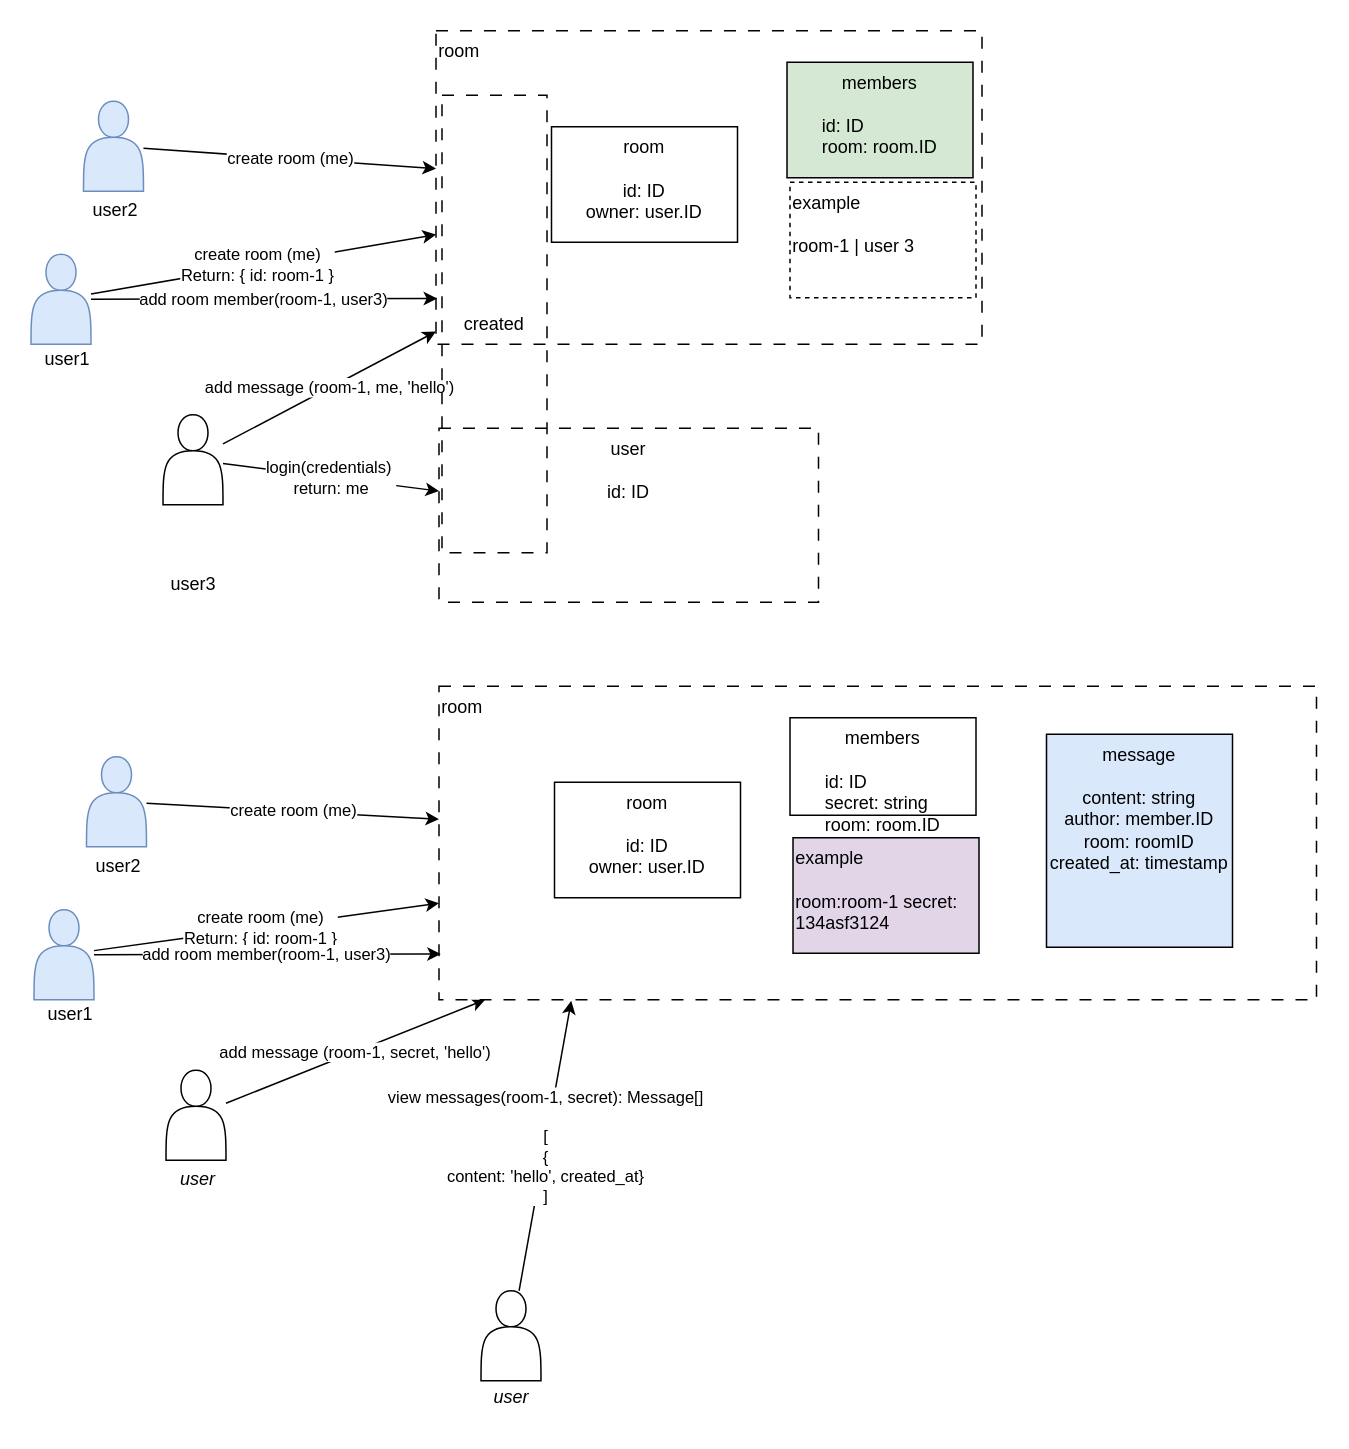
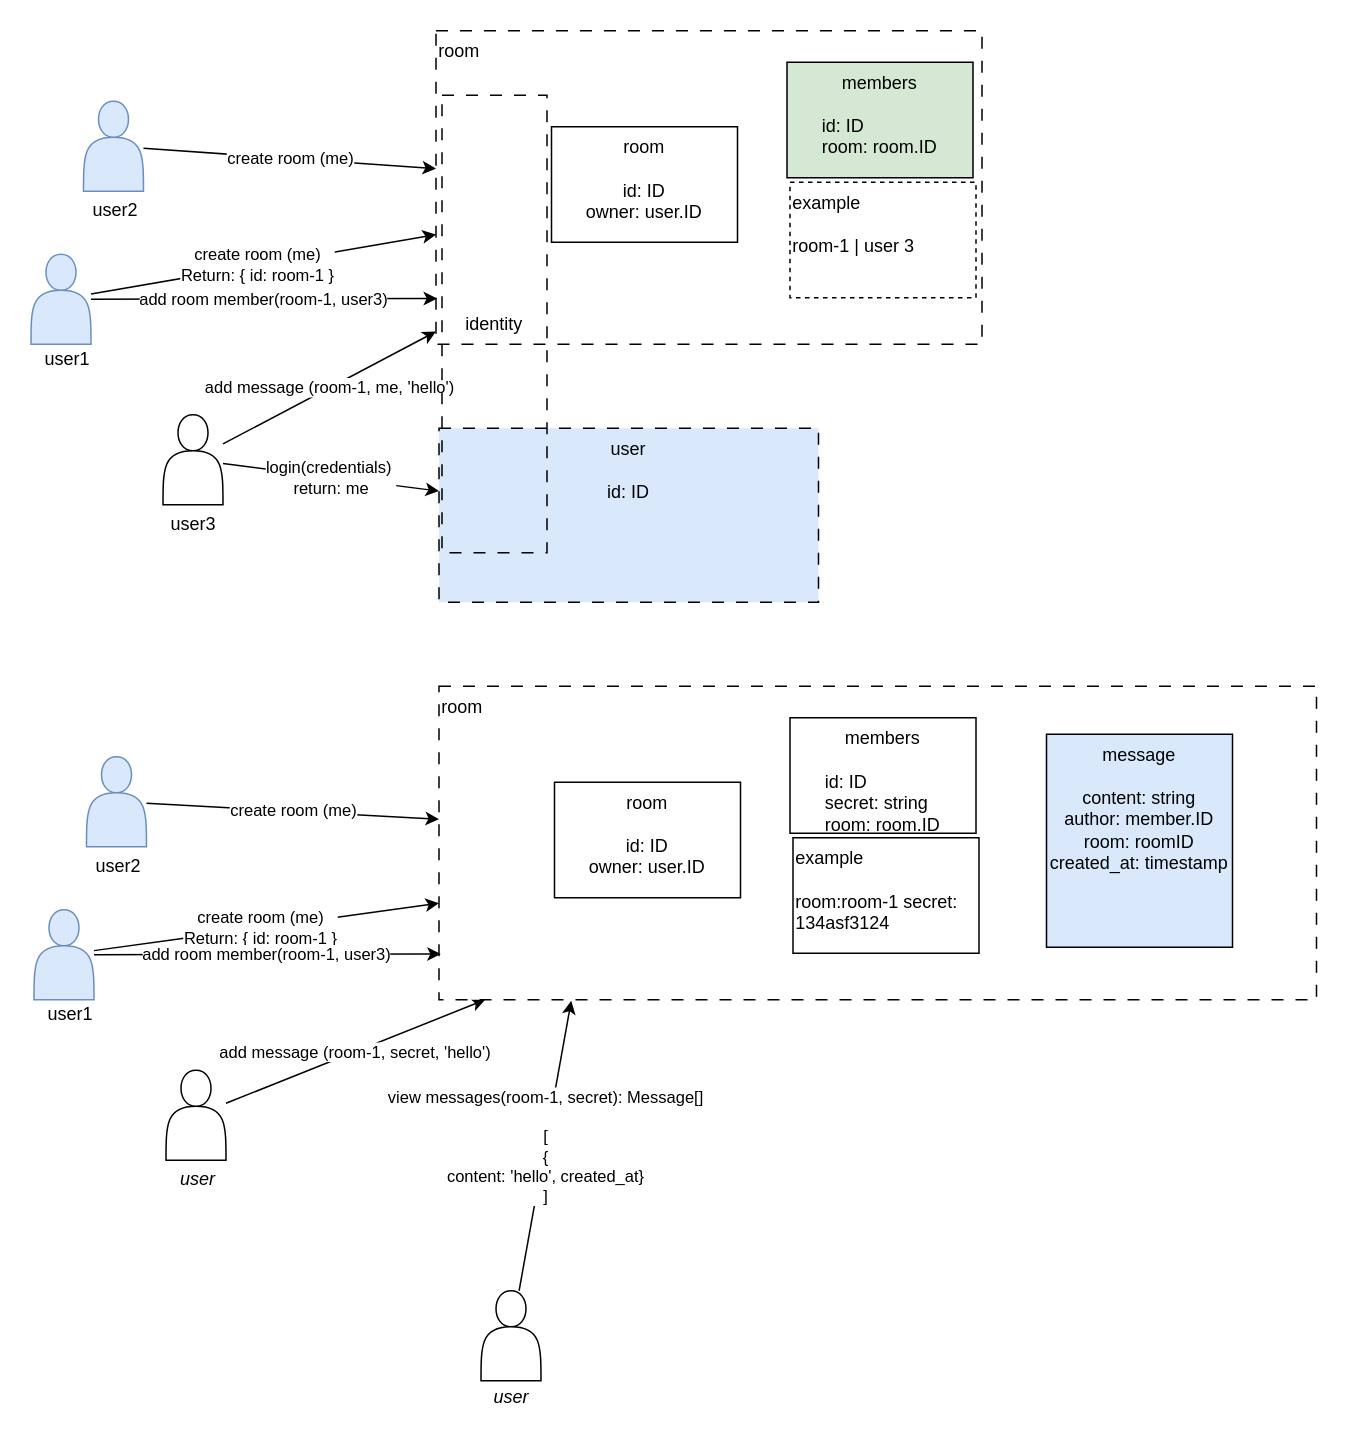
- <mxCell id="20" value="created" style="whiteSpace=wrap;html=1;dashed=1;dashPattern=8 8;fillColor=none;" vertex="1" parent="1"><mxGeometry x="294" y="63" width="70" height="305" as="geometry" /></mxCell>
+ <mxCell id="20" value="identity" style="whiteSpace=wrap;html=1;dashed=1;dashPattern=8 8;fillColor=none;" vertex="1" parent="1"><mxGeometry x="294" y="63" width="70" height="305" as="geometry" /></mxCell>
- <mxCell id="17" value="user&lt;br&gt;&lt;br&gt;id: ID" style="rounded=0;whiteSpace=wrap;html=1;align=center;verticalAlign=top;dashed=1;dashPattern=8 8;" vertex="1" parent="1"><mxGeometry x="292" y="285" width="253" height="116" as="geometry" /></mxCell>
+ <mxCell id="17" value="user&lt;br&gt;&lt;br&gt;id: ID" style="rounded=0;whiteSpace=wrap;html=1;align=center;verticalAlign=top;dashed=1;dashPattern=8 8;fillColor=#dae8fc;" vertex="1" parent="1"><mxGeometry x="292" y="285" width="253" height="116" as="geometry" /></mxCell>
- <mxCell id="13" value="user3" style="text;html=1;align=center;verticalAlign=middle;resizable=0;points=[];autosize=1;strokeColor=none;fillColor=none;" vertex="1" parent="1"><mxGeometry x="104" y="376" width="48" height="26" as="geometry" /></mxCell>
+ <mxCell id="13" value="user3" style="text;html=1;align=center;verticalAlign=middle;resizable=0;points=[];autosize=1;strokeColor=none;fillColor=none;" vertex="1" parent="1"><mxGeometry x="104" y="336" width="48" height="26" as="geometry" /></mxCell>
- <mxCell id="25" value="members&lt;br&gt;&lt;br&gt;&lt;div style=&quot;text-align: left;&quot;&gt;&lt;span style=&quot;background-color: initial;&quot;&gt;id: ID&lt;/span&gt;&lt;/div&gt;&lt;div style=&quot;text-align: left;&quot;&gt;&lt;span style=&quot;background-color: initial;&quot;&gt;secret: string&lt;/span&gt;&lt;/div&gt;&lt;div style=&quot;text-align: left;&quot;&gt;room: room.ID&lt;/div&gt;" style="rounded=0;whiteSpace=wrap;html=1;align=center;verticalAlign=top;" vertex="1" parent="1"><mxGeometry x="526" y="478" width="124" height="65" as="geometry" /></mxCell>
+ <mxCell id="25" value="members&lt;br&gt;&lt;br&gt;&lt;div style=&quot;text-align: left;&quot;&gt;&lt;span style=&quot;background-color: initial;&quot;&gt;id: ID&lt;/span&gt;&lt;/div&gt;&lt;div style=&quot;text-align: left;&quot;&gt;&lt;span style=&quot;background-color: initial;&quot;&gt;secret: string&lt;/span&gt;&lt;/div&gt;&lt;div style=&quot;text-align: left;&quot;&gt;room: room.ID&lt;/div&gt;" style="rounded=0;whiteSpace=wrap;html=1;align=center;verticalAlign=top;" vertex="1" parent="1"><mxGeometry x="526" y="478" width="124" height="77" as="geometry" /></mxCell>
- <mxCell id="36" value="example&lt;br&gt;&lt;br&gt;room:room-1 secret: 134asf3124" style="rounded=0;whiteSpace=wrap;html=1;align=left;verticalAlign=top;fillColor=#e1d5e7;" vertex="1" parent="1"><mxGeometry x="528" y="558" width="124" height="77" as="geometry" /></mxCell>
+ <mxCell id="36" value="example&lt;br&gt;&lt;br&gt;room:room-1 secret: 134asf3124" style="rounded=0;whiteSpace=wrap;html=1;align=left;verticalAlign=top;" vertex="1" parent="1"><mxGeometry x="528" y="558" width="124" height="77" as="geometry" /></mxCell>
